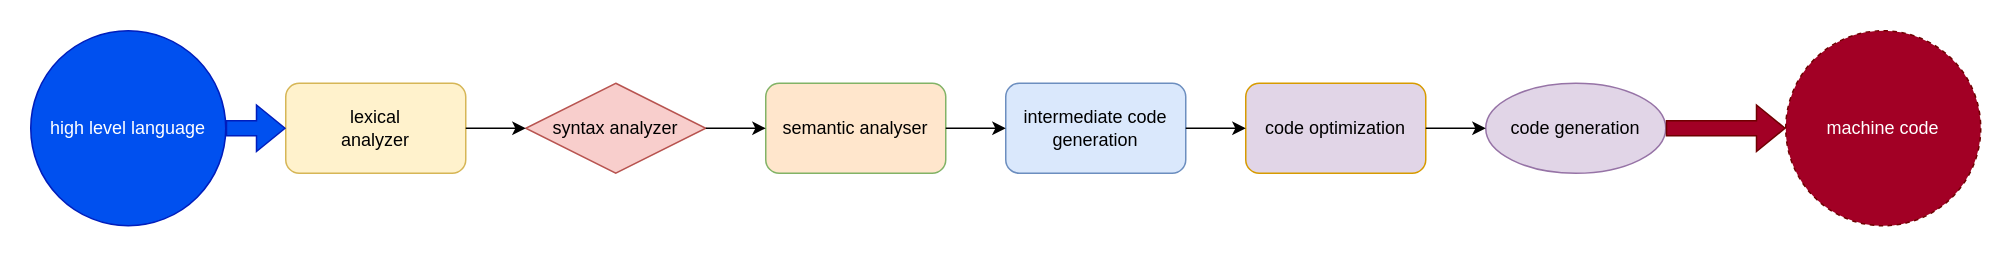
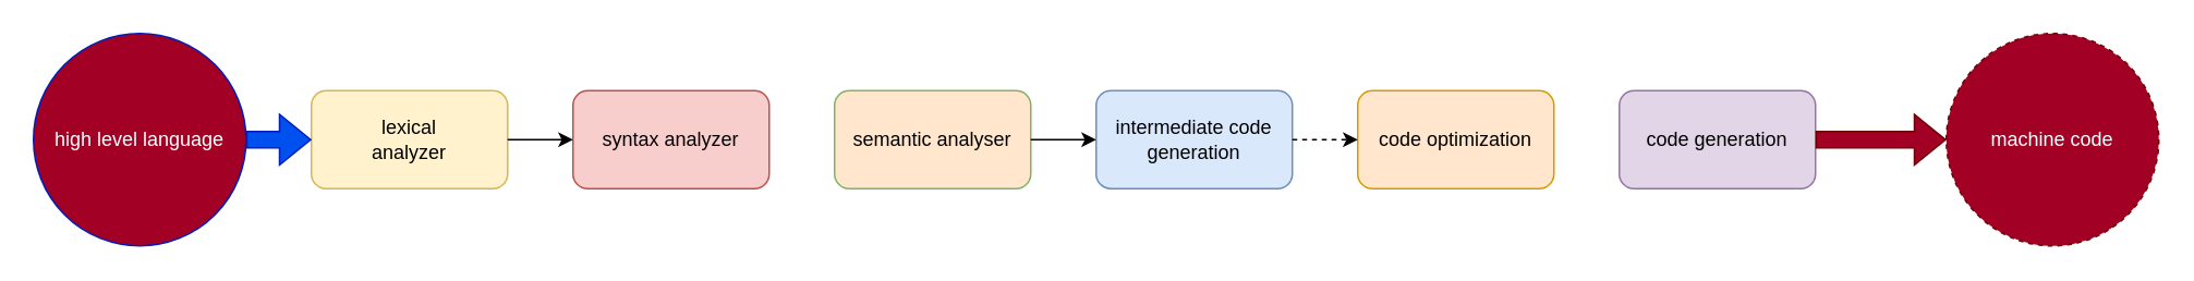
- <mxCell id="13" value="high level language" style="ellipse;whiteSpace=wrap;html=1;aspect=fixed;fillColor=#0050ef;fontColor=#ffffff;strokeColor=#001DBC;" vertex="1" parent="1"><mxGeometry x="20" y="20" width="130" height="130" as="geometry" /></mxCell>
+ <mxCell id="13" value="high level language" style="ellipse;whiteSpace=wrap;html=1;aspect=fixed;fillColor=#a20025;fontColor=#ffffff;strokeColor=#001DBC;" vertex="1" parent="1"><mxGeometry x="20" y="20" width="130" height="130" as="geometry" /></mxCell>
- <mxCell id="3" value="syntax analyzer" style="rhombus;whiteSpace=wrap;html=1;fillColor=#f8cecc;strokeColor=#b85450;" vertex="1" parent="1"><mxGeometry x="350" y="55" width="120" height="60" as="geometry" /></mxCell>
+ <mxCell id="3" value="syntax analyzer" style="rounded=1;whiteSpace=wrap;html=1;fillColor=#f8cecc;strokeColor=#b85450;" vertex="1" parent="1"><mxGeometry x="350" y="55" width="120" height="60" as="geometry" /></mxCell>
- <mxCell id="9" value="" style="endArrow=classic;html=1;rounded=0;exitX=1;exitY=0.5;exitDx=0;exitDy=0;entryX=0;entryY=0.5;entryDx=0;entryDy=0;" edge="1" parent="1" source="3" target="4"><mxGeometry width="50" height="50" relative="1" as="geometry"><mxPoint x="560" y="385" as="sourcePoint" /><mxPoint x="610" y="335" as="targetPoint" /></mxGeometry></mxCell>
- <mxCell id="11" value="" style="endArrow=classic;html=1;rounded=0;exitX=1;exitY=0.5;exitDx=0;exitDy=0;entryX=0;entryY=0.5;entryDx=0;entryDy=0;" edge="1" parent="1" source="5" target="6"><mxGeometry width="50" height="50" relative="1" as="geometry"><mxPoint x="560" y="385" as="sourcePoint" /><mxPoint x="610" y="335" as="targetPoint" /></mxGeometry></mxCell>
+ <mxCell id="11" value="" style="endArrow=classic;html=1;rounded=0;exitX=1;exitY=0.5;exitDx=0;exitDy=0;entryX=0;entryY=0.5;entryDx=0;entryDy=0;dashed=1;" edge="1" parent="1" source="5" target="6"><mxGeometry width="50" height="50" relative="1" as="geometry"><mxPoint x="560" y="385" as="sourcePoint" /><mxPoint x="610" y="335" as="targetPoint" /></mxGeometry></mxCell>
- <mxCell id="6" value="code optimization" style="rounded=1;whiteSpace=wrap;html=1;fillColor=#e1d5e7;strokeColor=#d79b00;" vertex="1" parent="1"><mxGeometry x="830" y="55" width="120" height="60" as="geometry" /></mxCell>
+ <mxCell id="6" value="code optimization" style="rounded=1;whiteSpace=wrap;html=1;fillColor=#ffe6cc;strokeColor=#d79b00;" vertex="1" parent="1"><mxGeometry x="830" y="55" width="120" height="60" as="geometry" /></mxCell>
- <mxCell id="12" value="" style="endArrow=classic;html=1;rounded=0;exitX=1;exitY=0.5;exitDx=0;exitDy=0;entryX=0;entryY=0.5;entryDx=0;entryDy=0;" edge="1" parent="1" source="6" target="7"><mxGeometry width="50" height="50" relative="1" as="geometry"><mxPoint x="560" y="385" as="sourcePoint" /><mxPoint x="610" y="335" as="targetPoint" /></mxGeometry></mxCell>
- <mxCell id="7" value="code generation" style="ellipse;whiteSpace=wrap;html=1;fillColor=#e1d5e7;strokeColor=#9673a6;" vertex="1" parent="1"><mxGeometry x="990" y="55" width="120" height="60" as="geometry" /></mxCell>
+ <mxCell id="7" value="code generation" style="rounded=1;whiteSpace=wrap;html=1;fillColor=#e1d5e7;strokeColor=#9673a6;" vertex="1" parent="1"><mxGeometry x="990" y="55" width="120" height="60" as="geometry" /></mxCell>
